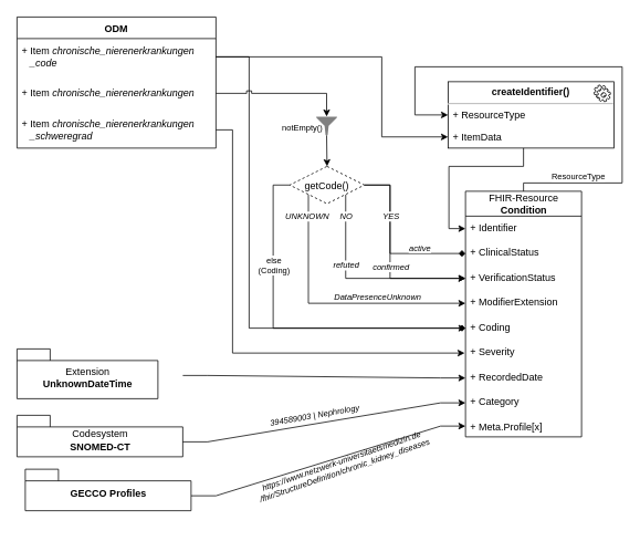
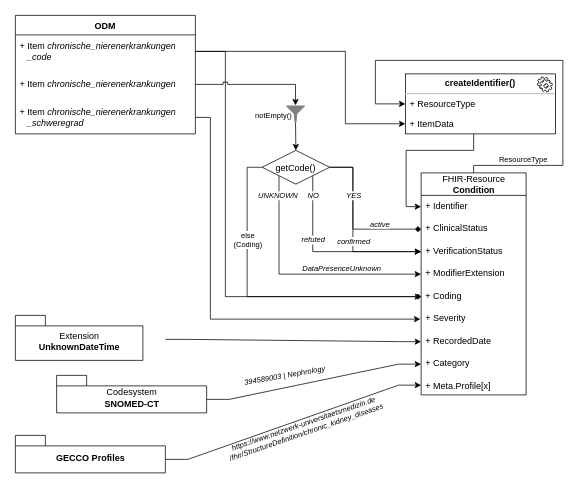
- <mxCell id="45" value="&lt;p style=&quot;line-height: 100%&quot;&gt;getCode()&lt;/p&gt;" style="rhombus;whiteSpace=wrap;html=1;aspect=fixed;verticalAlign=middle;dashed=1;" parent="1" vertex="1"><mxGeometry x="349" y="200" width="90" height="45" as="geometry" /></mxCell>
+ <mxCell id="45" value="&lt;p style=&quot;line-height: 100%&quot;&gt;getCode()&lt;/p&gt;" style="rhombus;whiteSpace=wrap;html=1;aspect=fixed;verticalAlign=middle;" parent="1" vertex="1"><mxGeometry x="349" y="200" width="90" height="45" as="geometry" /></mxCell>
- <mxCell id="27" value="&lt;span style=&quot;font-weight: normal&quot;&gt;Codesystem&lt;/span&gt;&lt;br&gt;SNOMED-CT" style="shape=folder;fontStyle=1;spacingTop=10;tabWidth=40;tabHeight=14;tabPosition=left;html=1;" parent="1" vertex="1"><mxGeometry x="20" y="500" width="200" height="50" as="geometry" /></mxCell>
+ <mxCell id="27" value="&lt;span style=&quot;font-weight: normal&quot;&gt;Codesystem&lt;/span&gt;&lt;br&gt;SNOMED-CT" style="shape=folder;fontStyle=1;spacingTop=10;tabWidth=40;tabHeight=14;tabPosition=left;html=1;" parent="1" vertex="1"><mxGeometry x="75" y="500" width="200" height="50" as="geometry" /></mxCell>
- <mxCell id="22" value="GECCO Profiles" style="shape=folder;fontStyle=1;spacingTop=10;tabWidth=40;tabHeight=14;tabPosition=left;html=1;" parent="1" vertex="1"><mxGeometry x="30" y="565" width="200" height="50" as="geometry" /></mxCell>
+ <mxCell id="22" value="GECCO Profiles" style="shape=folder;fontStyle=1;spacingTop=10;tabWidth=40;tabHeight=14;tabPosition=left;html=1;" parent="1" vertex="1"><mxGeometry x="20" y="580" width="200" height="50" as="geometry" /></mxCell>
